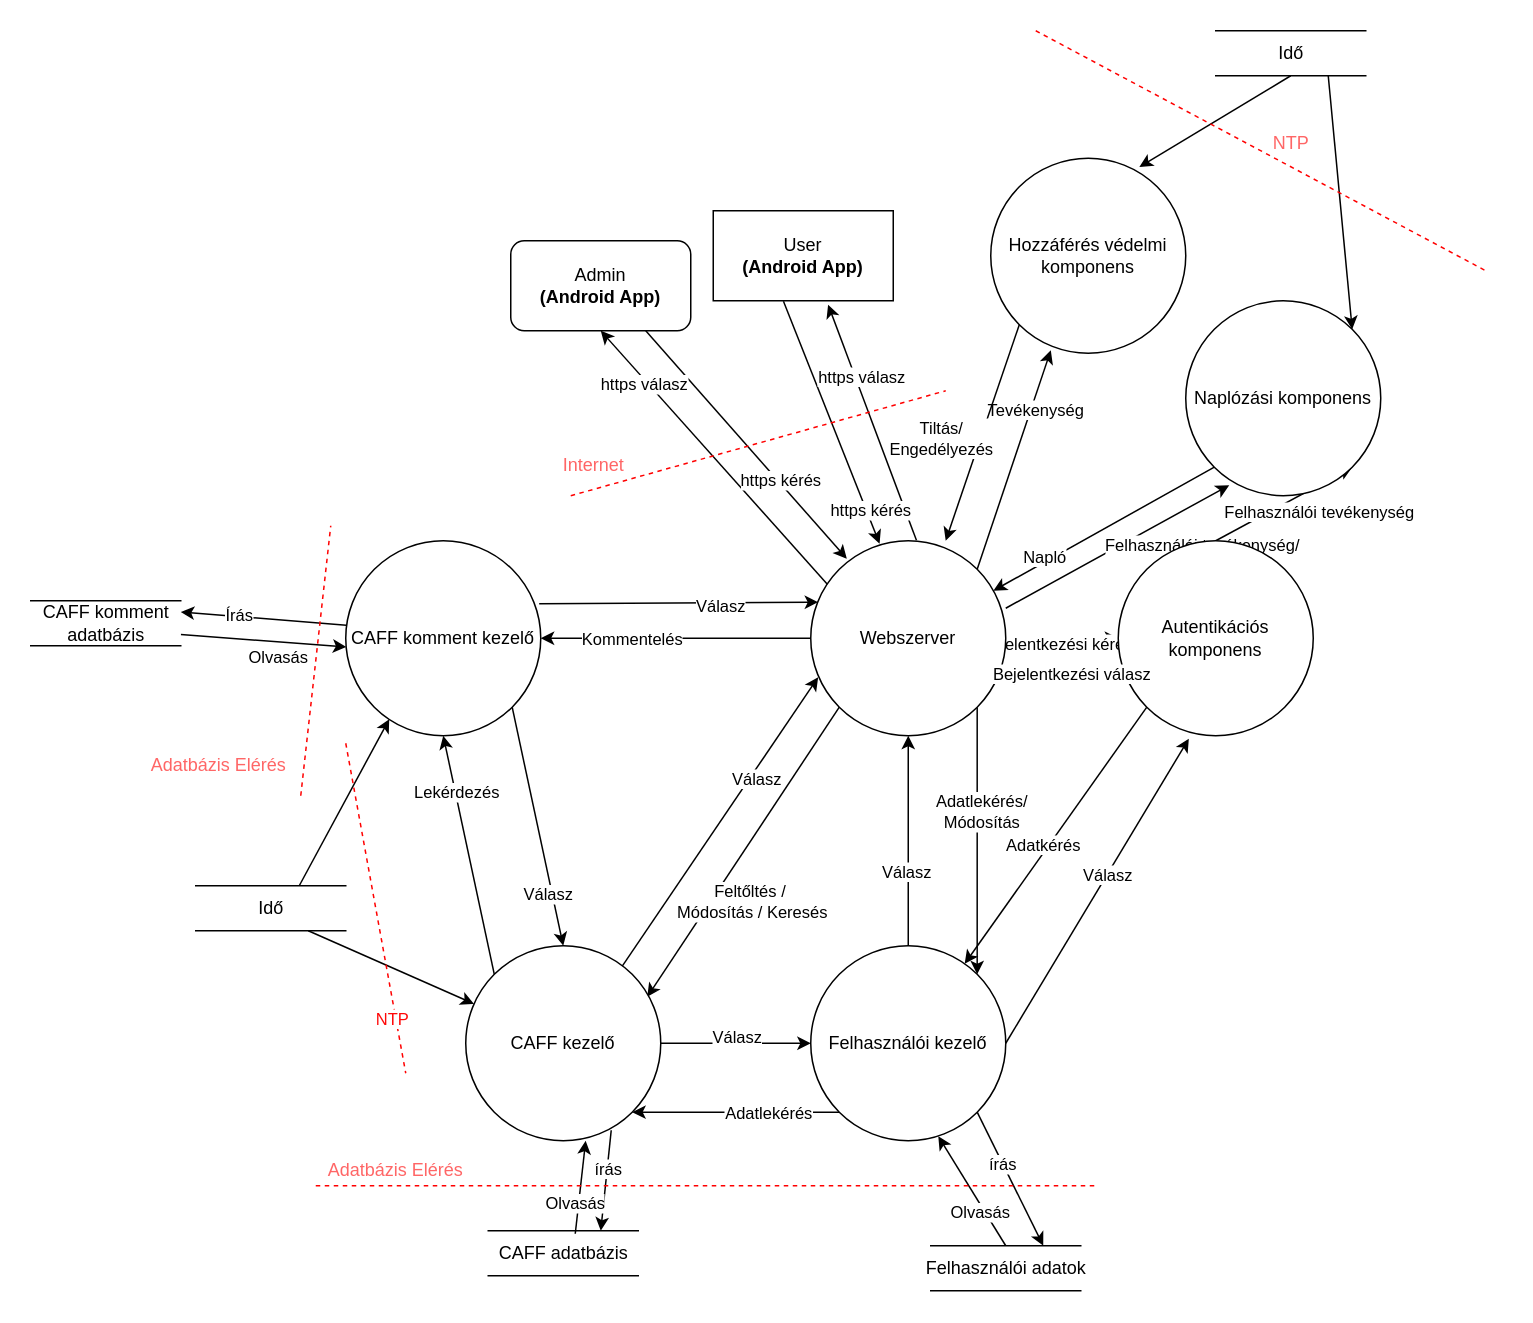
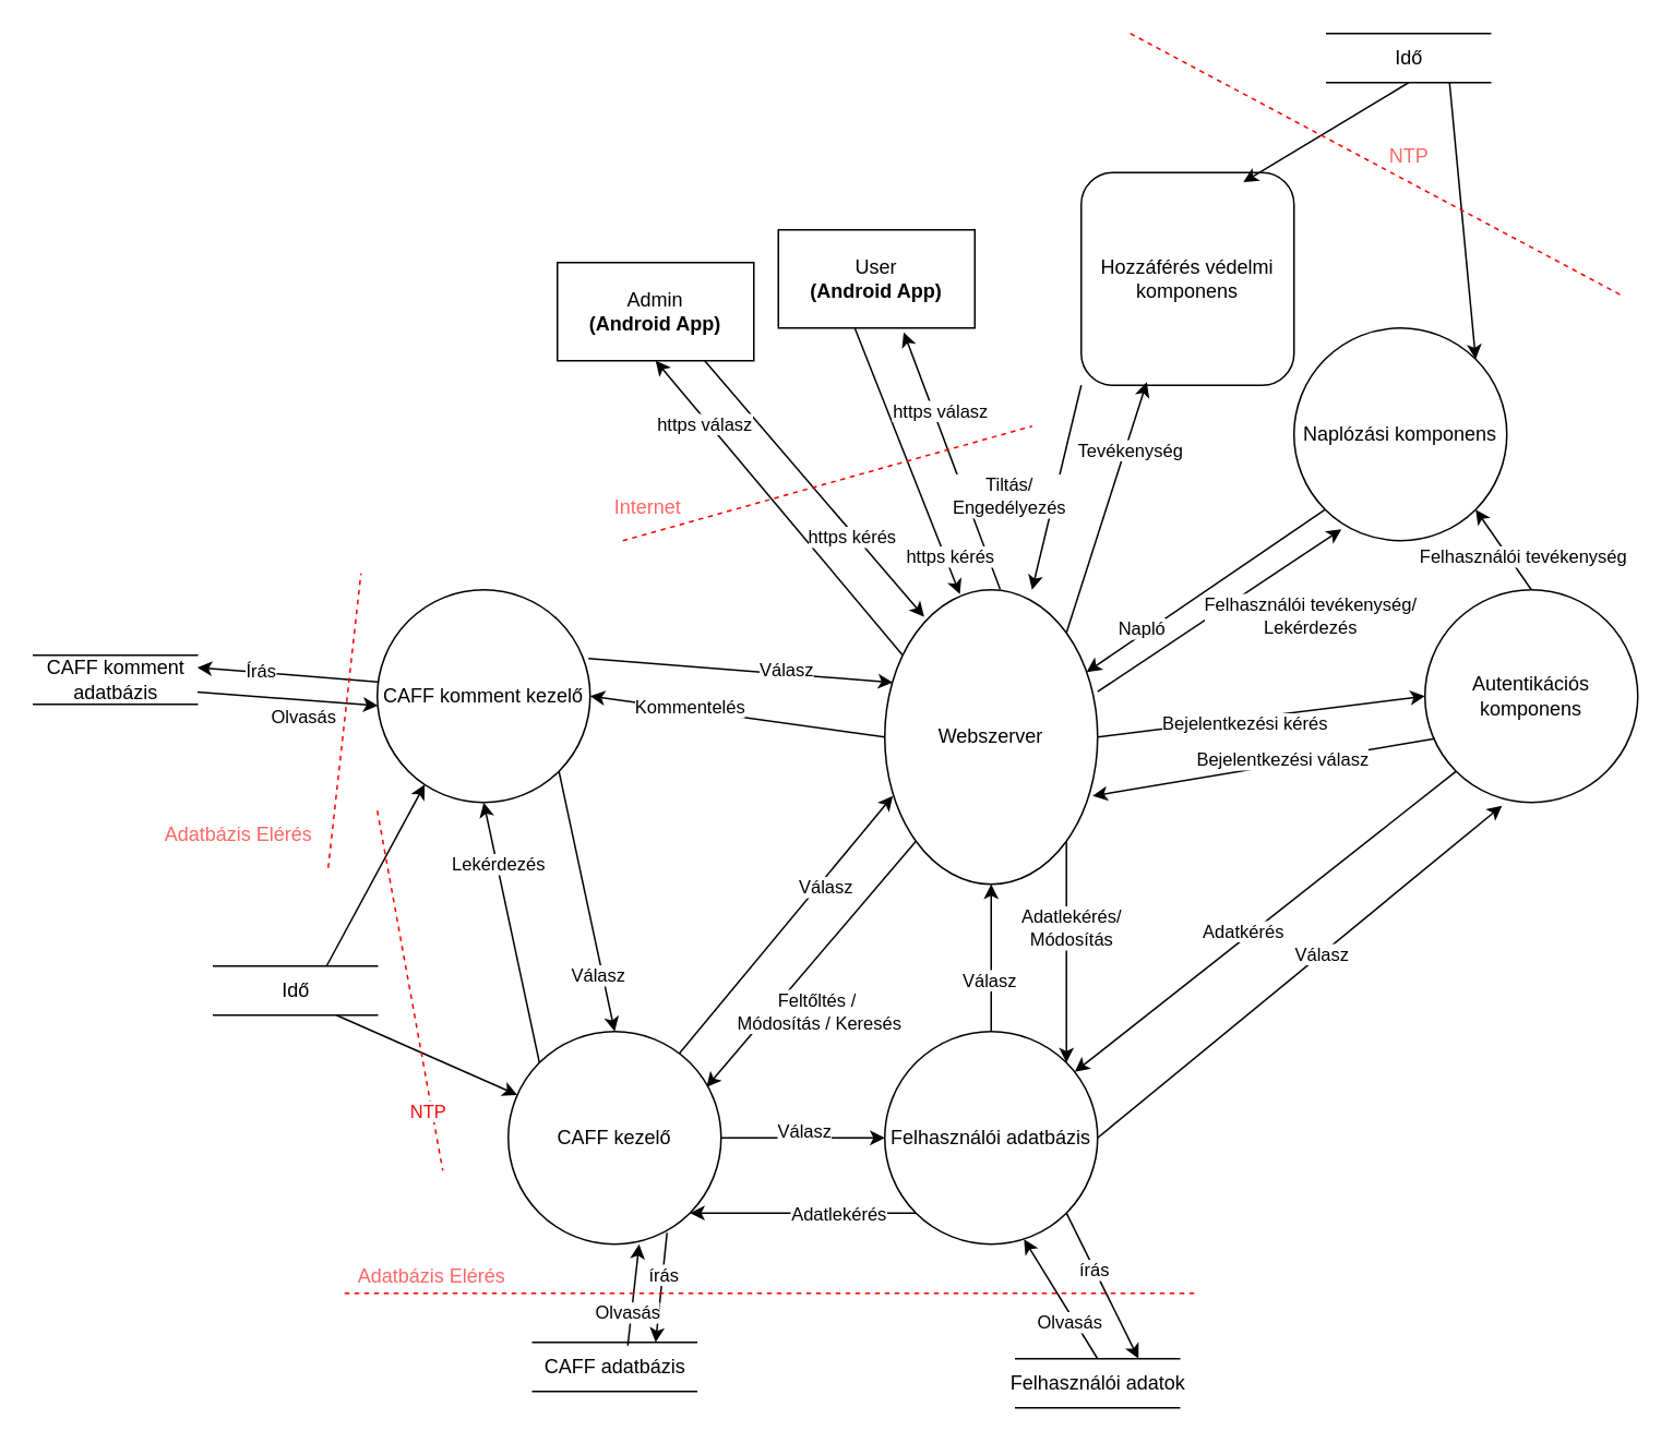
- <mxCell id="2" value="Hozzáférés védelmi komponens" style="ellipse;whiteSpace=wrap;html=1;aspect=fixed;" parent="1" vertex="1"><mxGeometry x="660" y="105" width="130" height="130" as="geometry" /></mxCell>
+ <mxCell id="2" value="Hozzáférés védelmi komponens" style="whiteSpace=wrap;html=1;aspect=fixed;rounded=1;" parent="1" vertex="1"><mxGeometry x="660" y="105" width="130" height="130" as="geometry" /></mxCell>
- <mxCell id="23" value="Admin&lt;br&gt;&lt;b&gt;(Android App)&lt;/b&gt;" style="whiteSpace=wrap;html=1;rounded=1;" parent="1" vertex="1"><mxGeometry x="340" y="160" width="120" height="60" as="geometry" /></mxCell>
+ <mxCell id="23" value="Admin&lt;br&gt;&lt;b&gt;(Android App)&lt;/b&gt;" style="rounded=0;whiteSpace=wrap;html=1;" parent="1" vertex="1"><mxGeometry x="340" y="160" width="120" height="60" as="geometry" /></mxCell>
- <mxCell id="16" value="Webszerver" style="ellipse;whiteSpace=wrap;html=1;aspect=fixed;" parent="1" vertex="1"><mxGeometry x="540" y="360" width="130" height="130" as="geometry" /></mxCell>
+ <mxCell id="16" value="Webszerver" style="ellipse;whiteSpace=wrap;html=1;aspect=fixed;" parent="1" vertex="1"><mxGeometry x="540" y="360" width="130" height="180" as="geometry" /></mxCell>
- <mxCell id="29" value="Autentikációs komponens" style="ellipse;whiteSpace=wrap;html=1;aspect=fixed;" parent="1" vertex="1"><mxGeometry x="745" y="360" width="130" height="130" as="geometry" /></mxCell>
+ <mxCell id="29" value="Autentikációs komponens" style="ellipse;whiteSpace=wrap;html=1;aspect=fixed;" parent="1" vertex="1"><mxGeometry x="870" y="360" width="130" height="130" as="geometry" /></mxCell>
- <mxCell id="40" value="Felhasználói kezelő" style="ellipse;whiteSpace=wrap;html=1;aspect=fixed;" parent="1" vertex="1"><mxGeometry x="540" y="630" width="130" height="130" as="geometry" /></mxCell>
+ <mxCell id="40" value="Felhasználói adatbázis" style="ellipse;whiteSpace=wrap;html=1;aspect=fixed;" parent="1" vertex="1"><mxGeometry x="540" y="630" width="130" height="130" as="geometry" /></mxCell>
